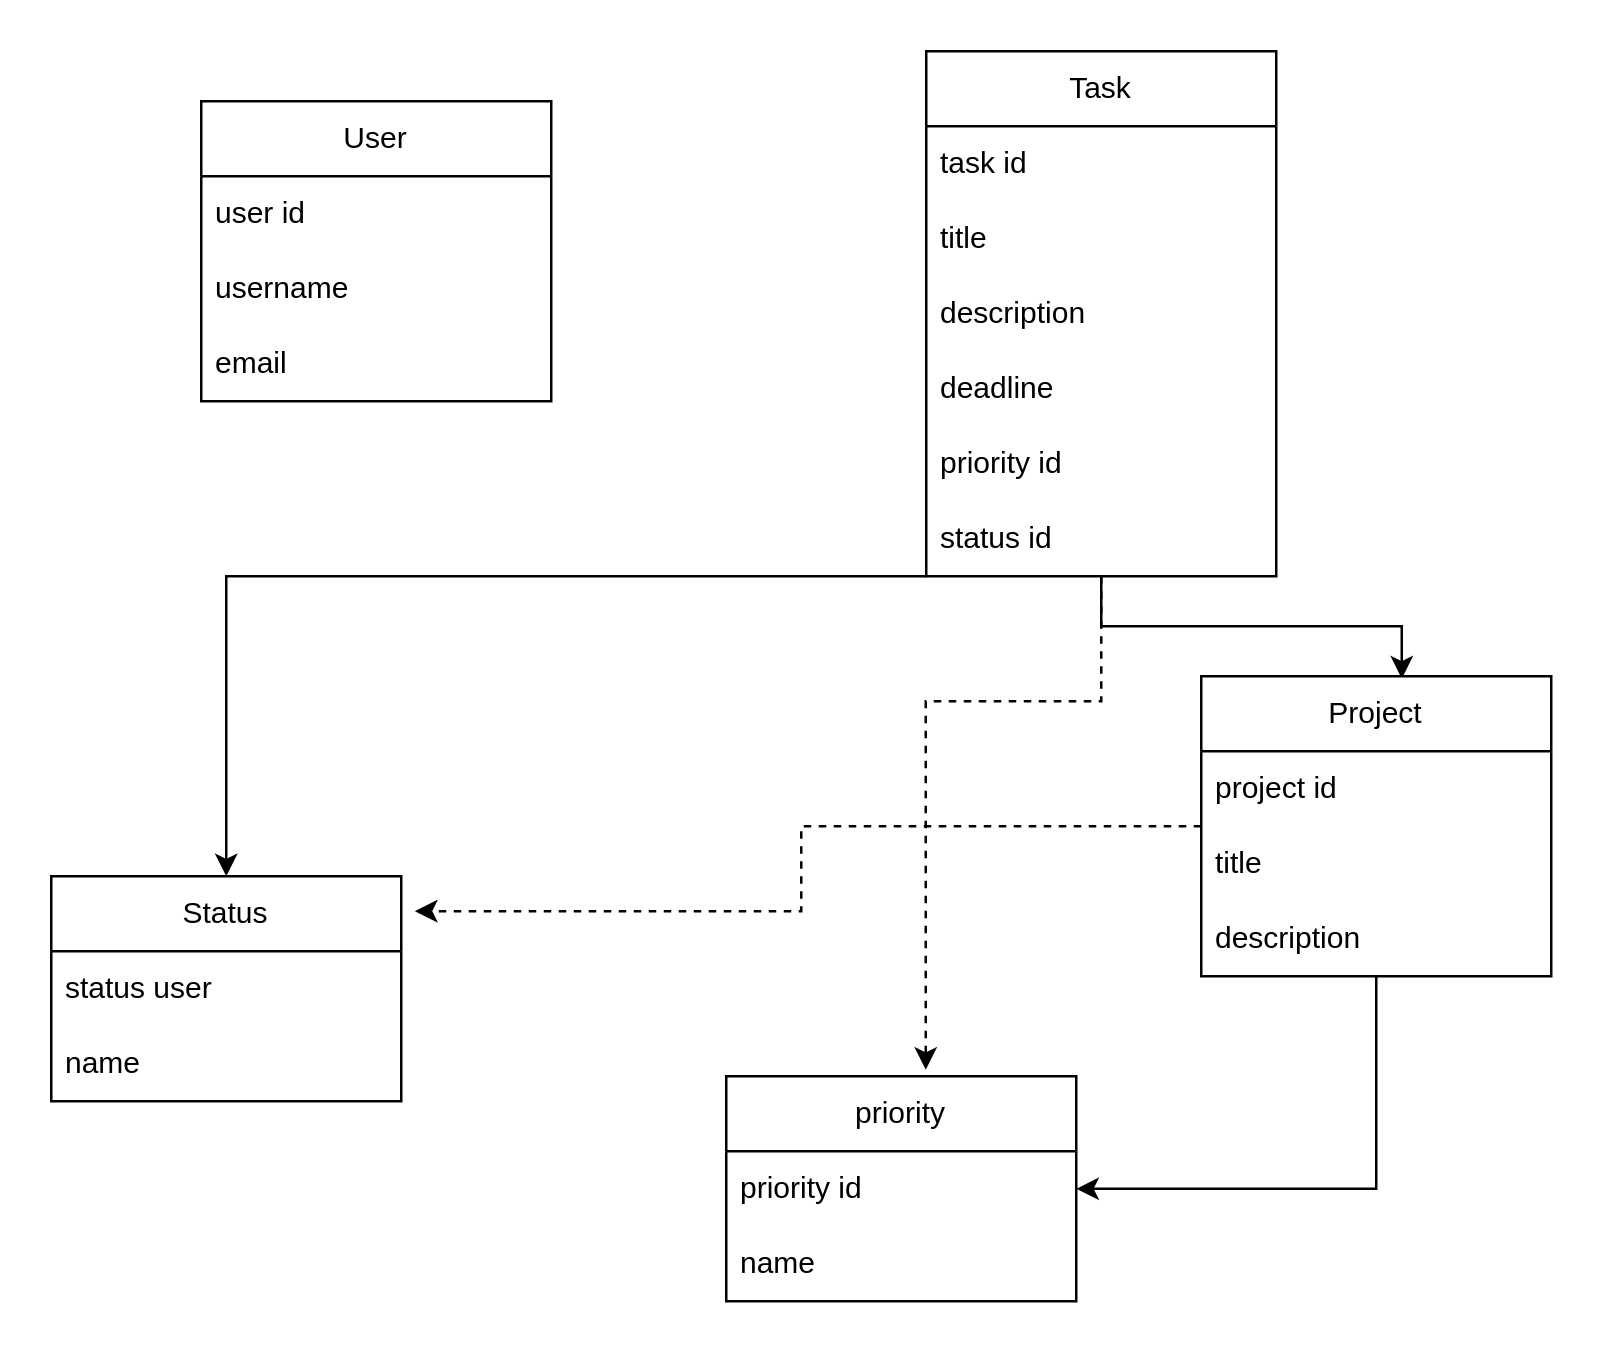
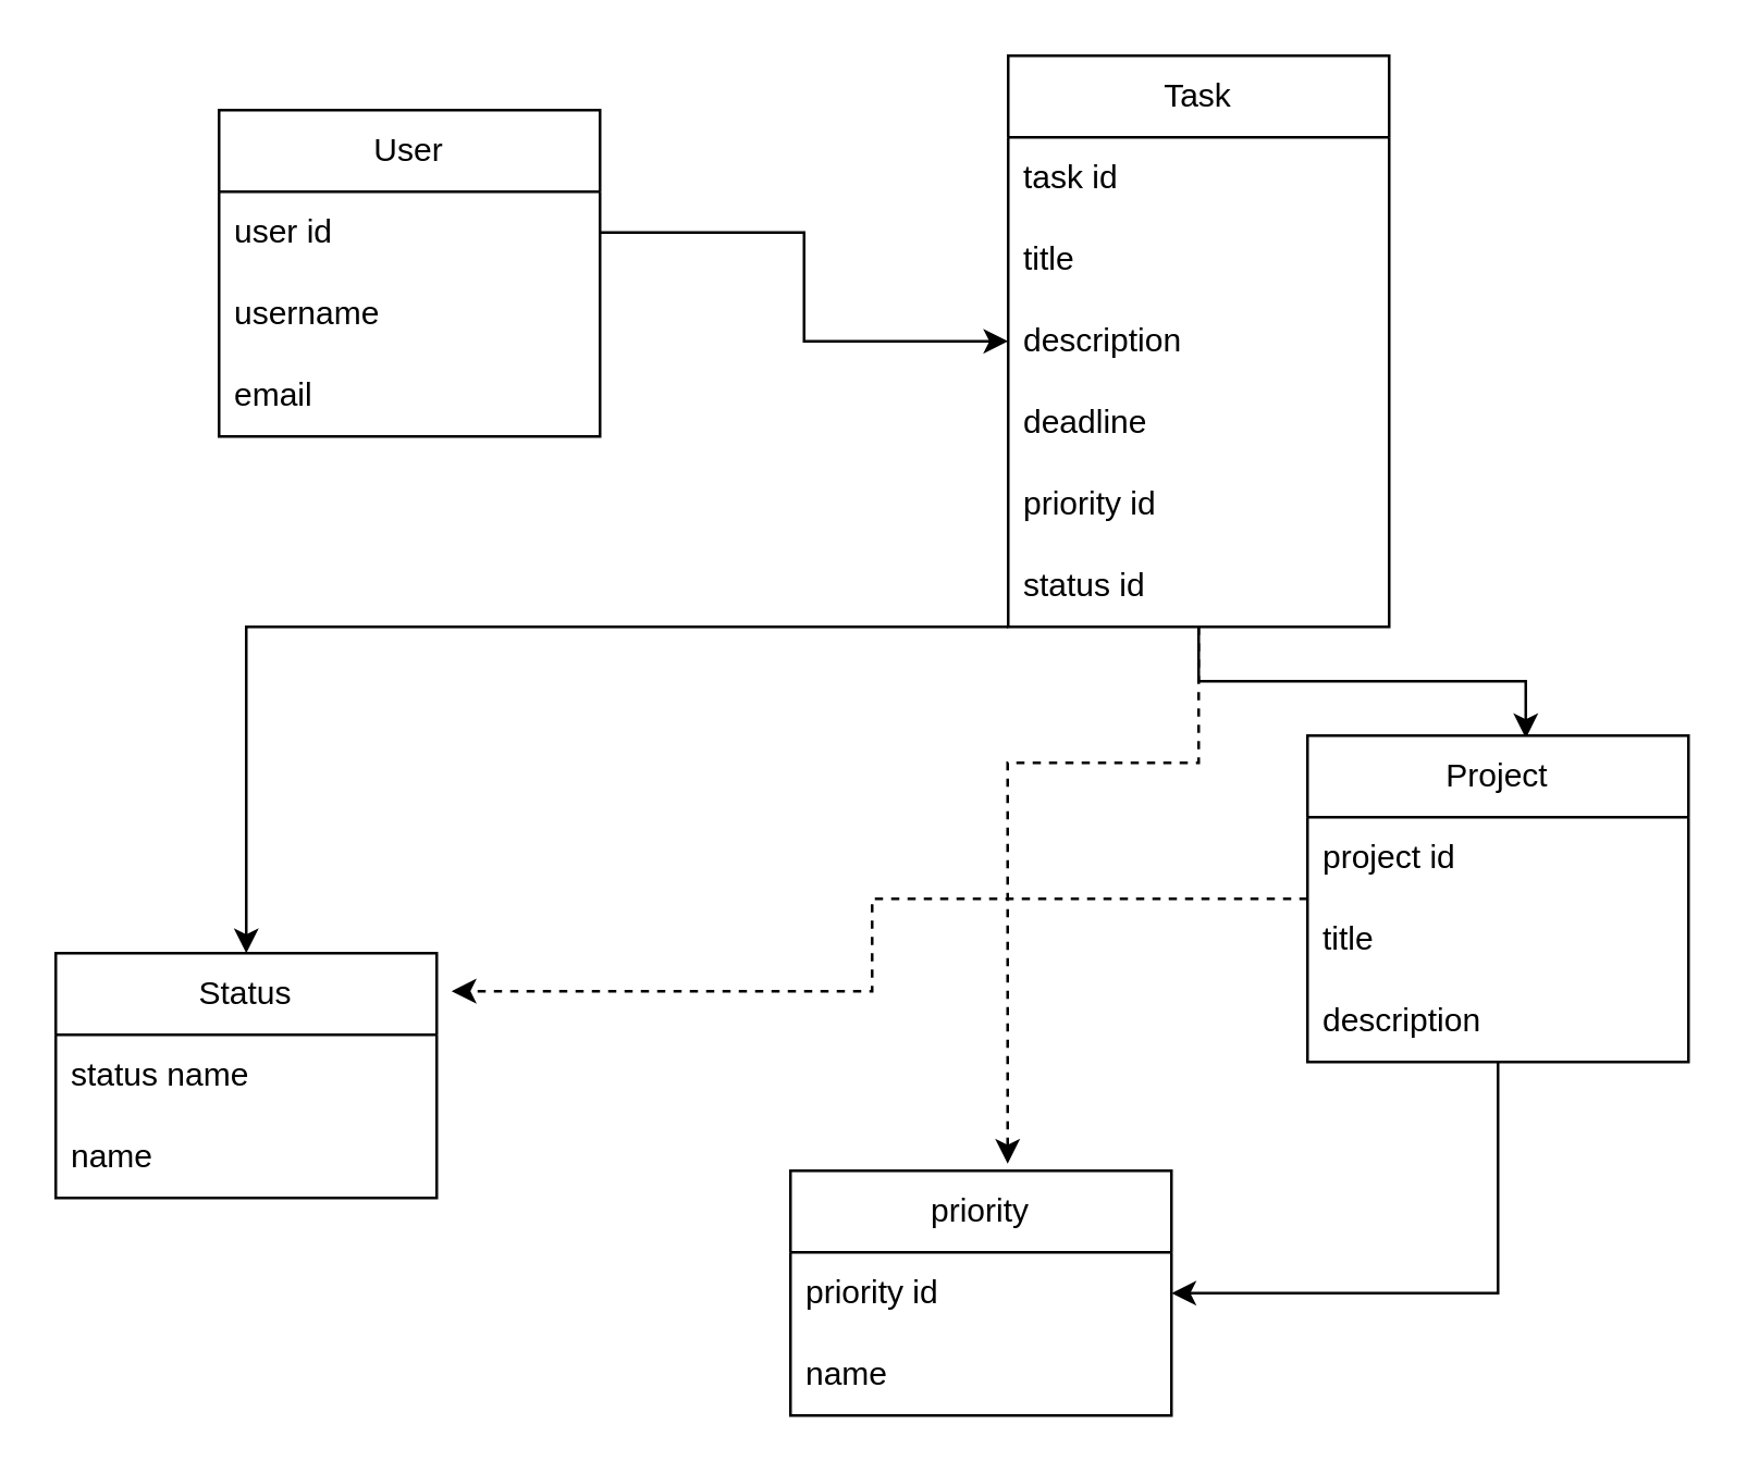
+ <mxCell id="28" style="edgeStyle=orthogonalEdgeStyle;rounded=0;orthogonalLoop=1;jettySize=auto;html=1;" edge="1" parent="1" source="3" target="8"><mxGeometry relative="1" as="geometry" /></mxCell>
- <mxCell id="24" value="status user" style="text;strokeColor=none;fillColor=none;align=left;verticalAlign=middle;spacingLeft=4;spacingRight=4;overflow=hidden;points=[[0,0.5],[1,0.5]];portConstraint=eastwest;rotatable=0;whiteSpace=wrap;html=1;" vertex="1" parent="23"><mxGeometry y="30" width="140" height="30" as="geometry" /></mxCell>
+ <mxCell id="24" value="status name" style="text;strokeColor=none;fillColor=none;align=left;verticalAlign=middle;spacingLeft=4;spacingRight=4;overflow=hidden;points=[[0,0.5],[1,0.5]];portConstraint=eastwest;rotatable=0;whiteSpace=wrap;html=1;" vertex="1" parent="23"><mxGeometry y="30" width="140" height="30" as="geometry" /></mxCell>
